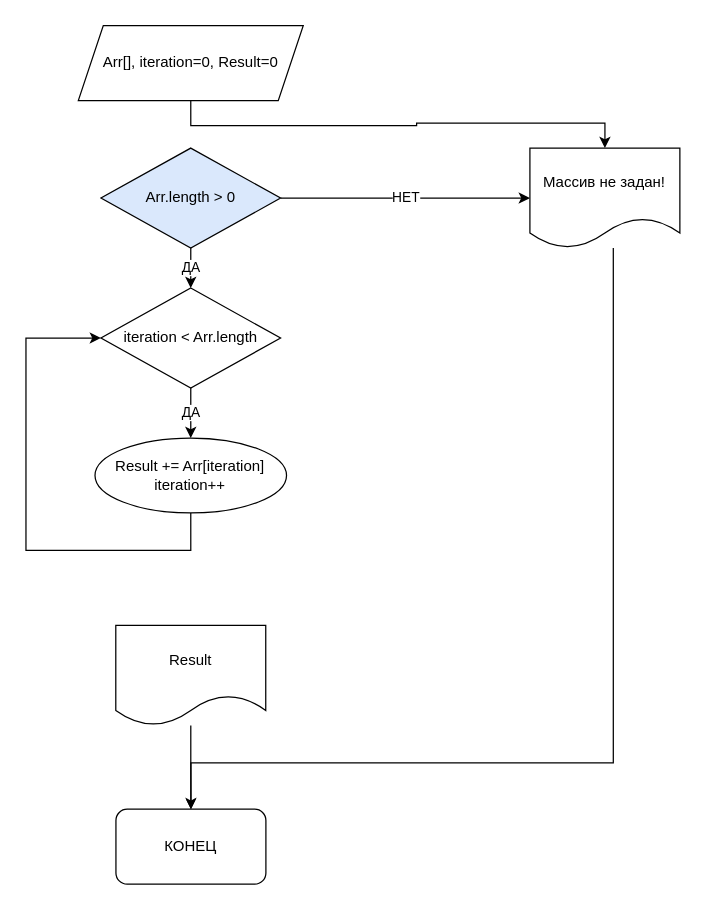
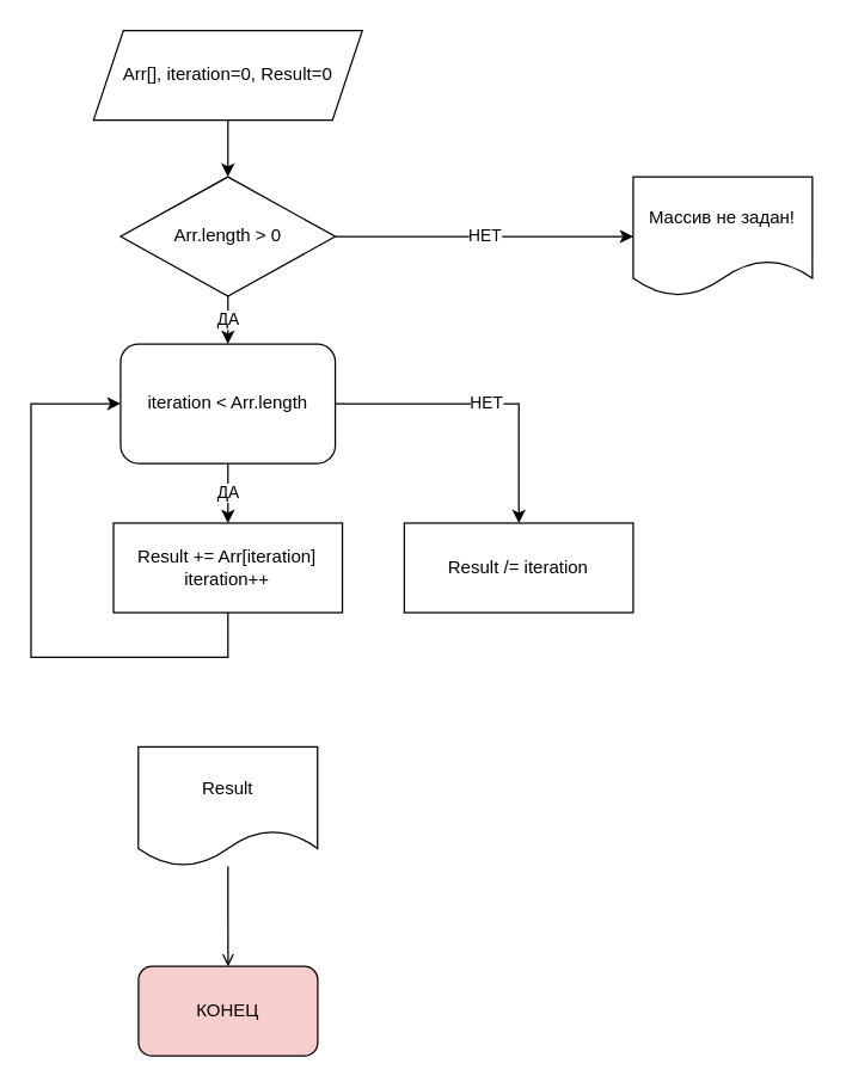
- <mxCell id="2" style="edgeStyle=orthogonalEdgeStyle;rounded=0;orthogonalLoop=1;jettySize=auto;html=1;exitX=0.5;exitY=1;exitDx=0;exitDy=0;" edge="1" parent="1" source="3" target="8"><mxGeometry relative="1" as="geometry" /></mxCell>
+ <mxCell id="2" style="edgeStyle=orthogonalEdgeStyle;rounded=0;orthogonalLoop=1;jettySize=auto;html=1;exitX=0.5;exitY=1;exitDx=0;exitDy=0;entryX=0.5;entryY=0;entryDx=0;entryDy=0;" edge="1" parent="1" source="3" target="6"><mxGeometry relative="1" as="geometry" /></mxCell>
- <mxCell id="6" value="Arr.length &amp;gt; 0" style="rhombus;whiteSpace=wrap;html=1;fillColor=#dae8fc;" vertex="1" parent="1"><mxGeometry x="80.01" y="118" width="143.75" height="80" as="geometry" /></mxCell>
+ <mxCell id="6" value="Arr.length &amp;gt; 0" style="rhombus;whiteSpace=wrap;html=1;" vertex="1" parent="1"><mxGeometry x="80.01" y="118" width="143.75" height="80" as="geometry" /></mxCell>
- <mxCell id="11" value="iteration &amp;lt; Arr.length" style="rhombus;whiteSpace=wrap;html=1;" vertex="1" parent="1"><mxGeometry x="80" y="230" width="143.76" height="80" as="geometry" /></mxCell>
+ <mxCell id="11" value="iteration &amp;lt; Arr.length" style="whiteSpace=wrap;html=1;rounded=1;" vertex="1" parent="1"><mxGeometry x="80" y="230" width="143.76" height="80" as="geometry" /></mxCell>
+ <mxCell id="10" value="НЕТ" style="edgeStyle=orthogonalEdgeStyle;rounded=0;orthogonalLoop=1;jettySize=auto;html=1;exitX=1;exitY=0.5;exitDx=0;exitDy=0;" edge="1" parent="1" source="11" target="14"><mxGeometry relative="1" as="geometry" /></mxCell>
- <mxCell id="13" value="&lt;div&gt;Result += Arr[iteration]&lt;/div&gt;&lt;div&gt;iteration++&lt;/div&gt;" style="ellipse;whiteSpace=wrap;html=1;" vertex="1" parent="1"><mxGeometry x="75.25" y="350" width="153.27" height="60" as="geometry" /></mxCell>
+ <mxCell id="13" value="&lt;div&gt;Result += Arr[iteration]&lt;/div&gt;&lt;div&gt;iteration++&lt;/div&gt;" style="rounded=0;whiteSpace=wrap;html=1;" vertex="1" parent="1"><mxGeometry x="75.25" y="350" width="153.27" height="60" as="geometry" /></mxCell>
+ <mxCell id="14" value="Result /= iteration" style="rounded=0;whiteSpace=wrap;html=1;" vertex="1" parent="1"><mxGeometry x="270" y="350" width="153.27" height="60" as="geometry" /></mxCell>
- <mxCell id="7" style="edgeStyle=orthogonalEdgeStyle;rounded=0;orthogonalLoop=1;jettySize=auto;html=1;entryX=0.5;entryY=0;entryDx=0;entryDy=0;" edge="1" parent="1" source="8" target="17"><mxGeometry relative="1" as="geometry"><Array as="points"><mxPoint x="490" y="610" /><mxPoint x="152" y="610" /></Array></mxGeometry></mxCell>
- <mxCell id="17" value="КОНЕЦ" style="rounded=1;whiteSpace=wrap;html=1;" vertex="1" parent="1"><mxGeometry x="92" y="647" width="120" height="60" as="geometry" /></mxCell>
+ <mxCell id="17" value="КОНЕЦ" style="rounded=1;whiteSpace=wrap;html=1;fillColor=#f8cecc;" vertex="1" parent="1"><mxGeometry x="92" y="647" width="120" height="60" as="geometry" /></mxCell>
